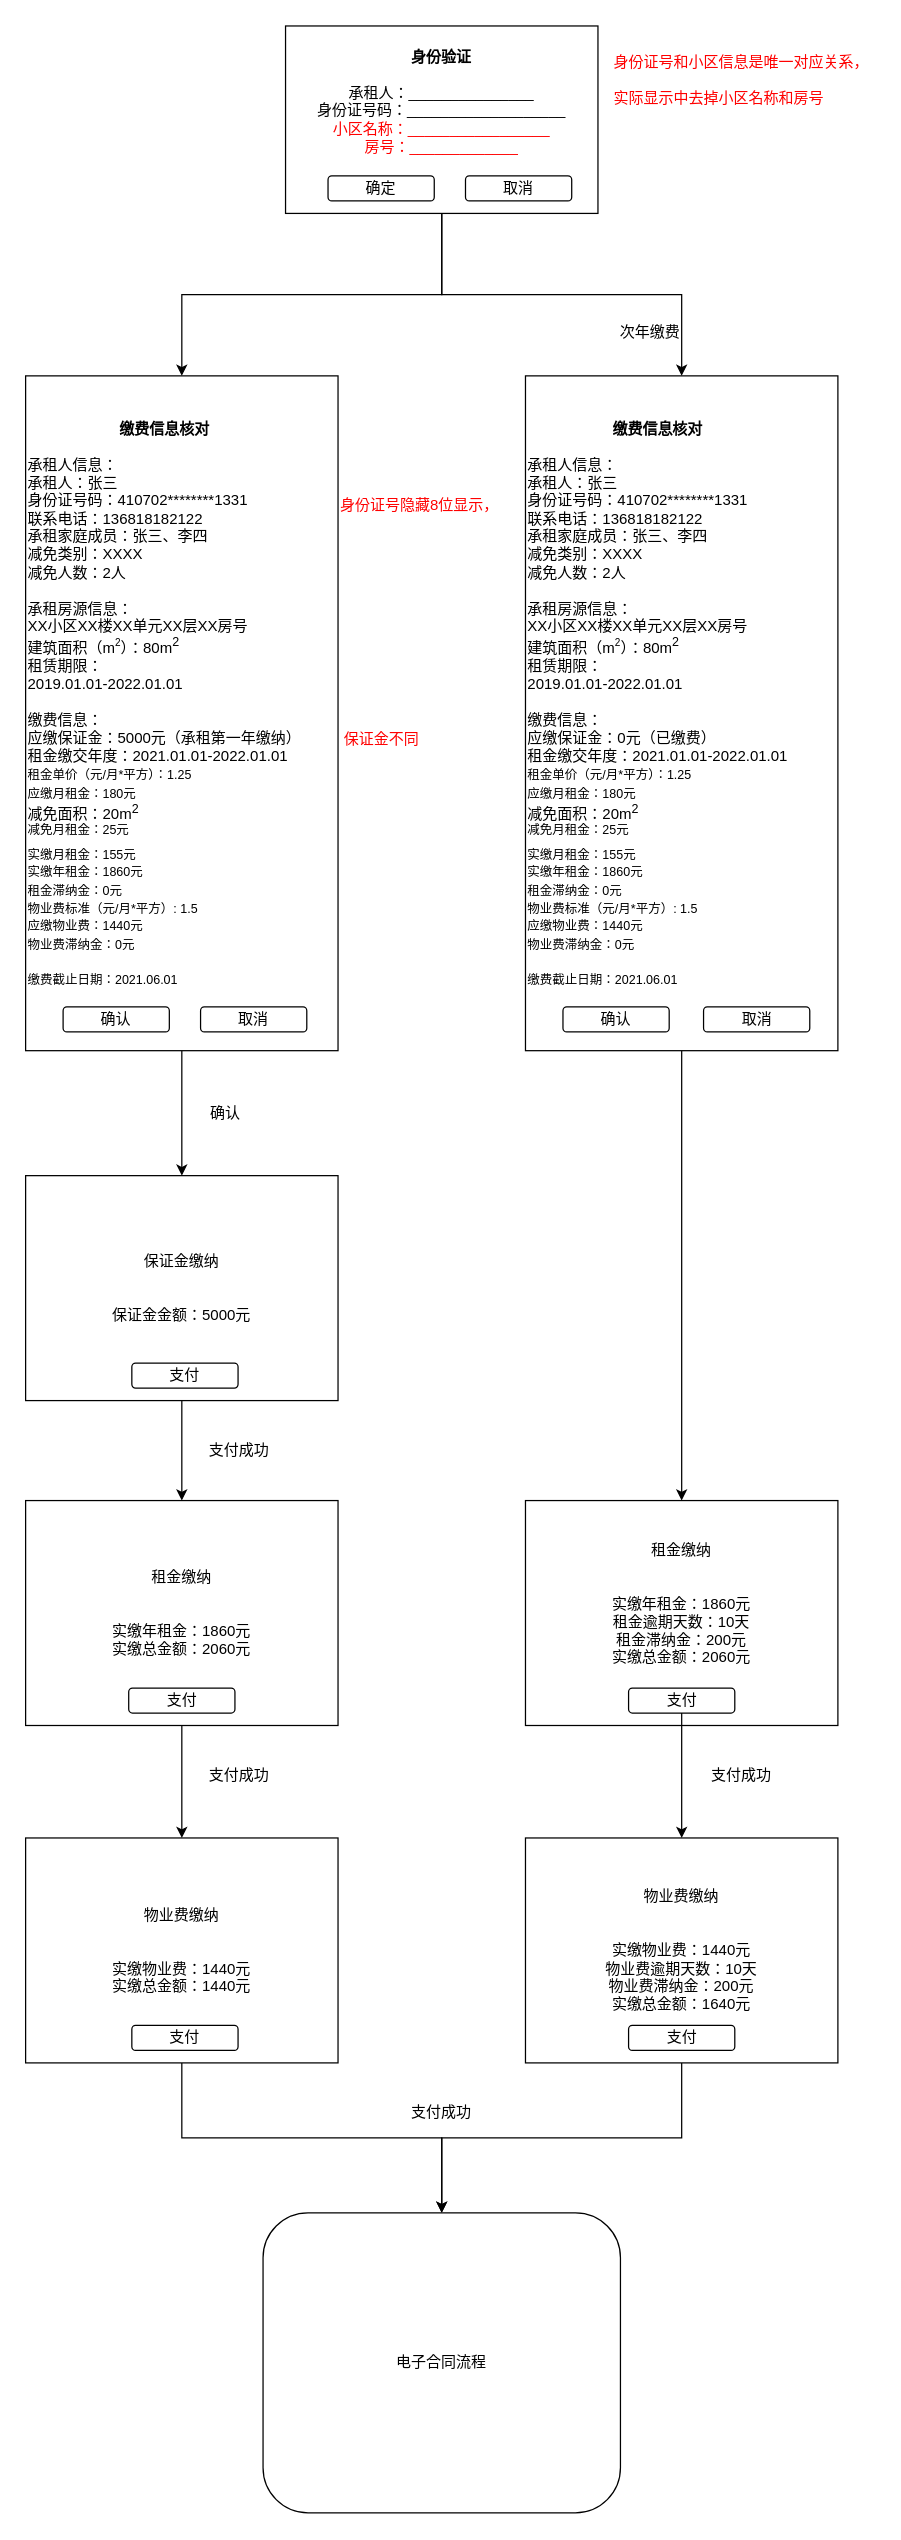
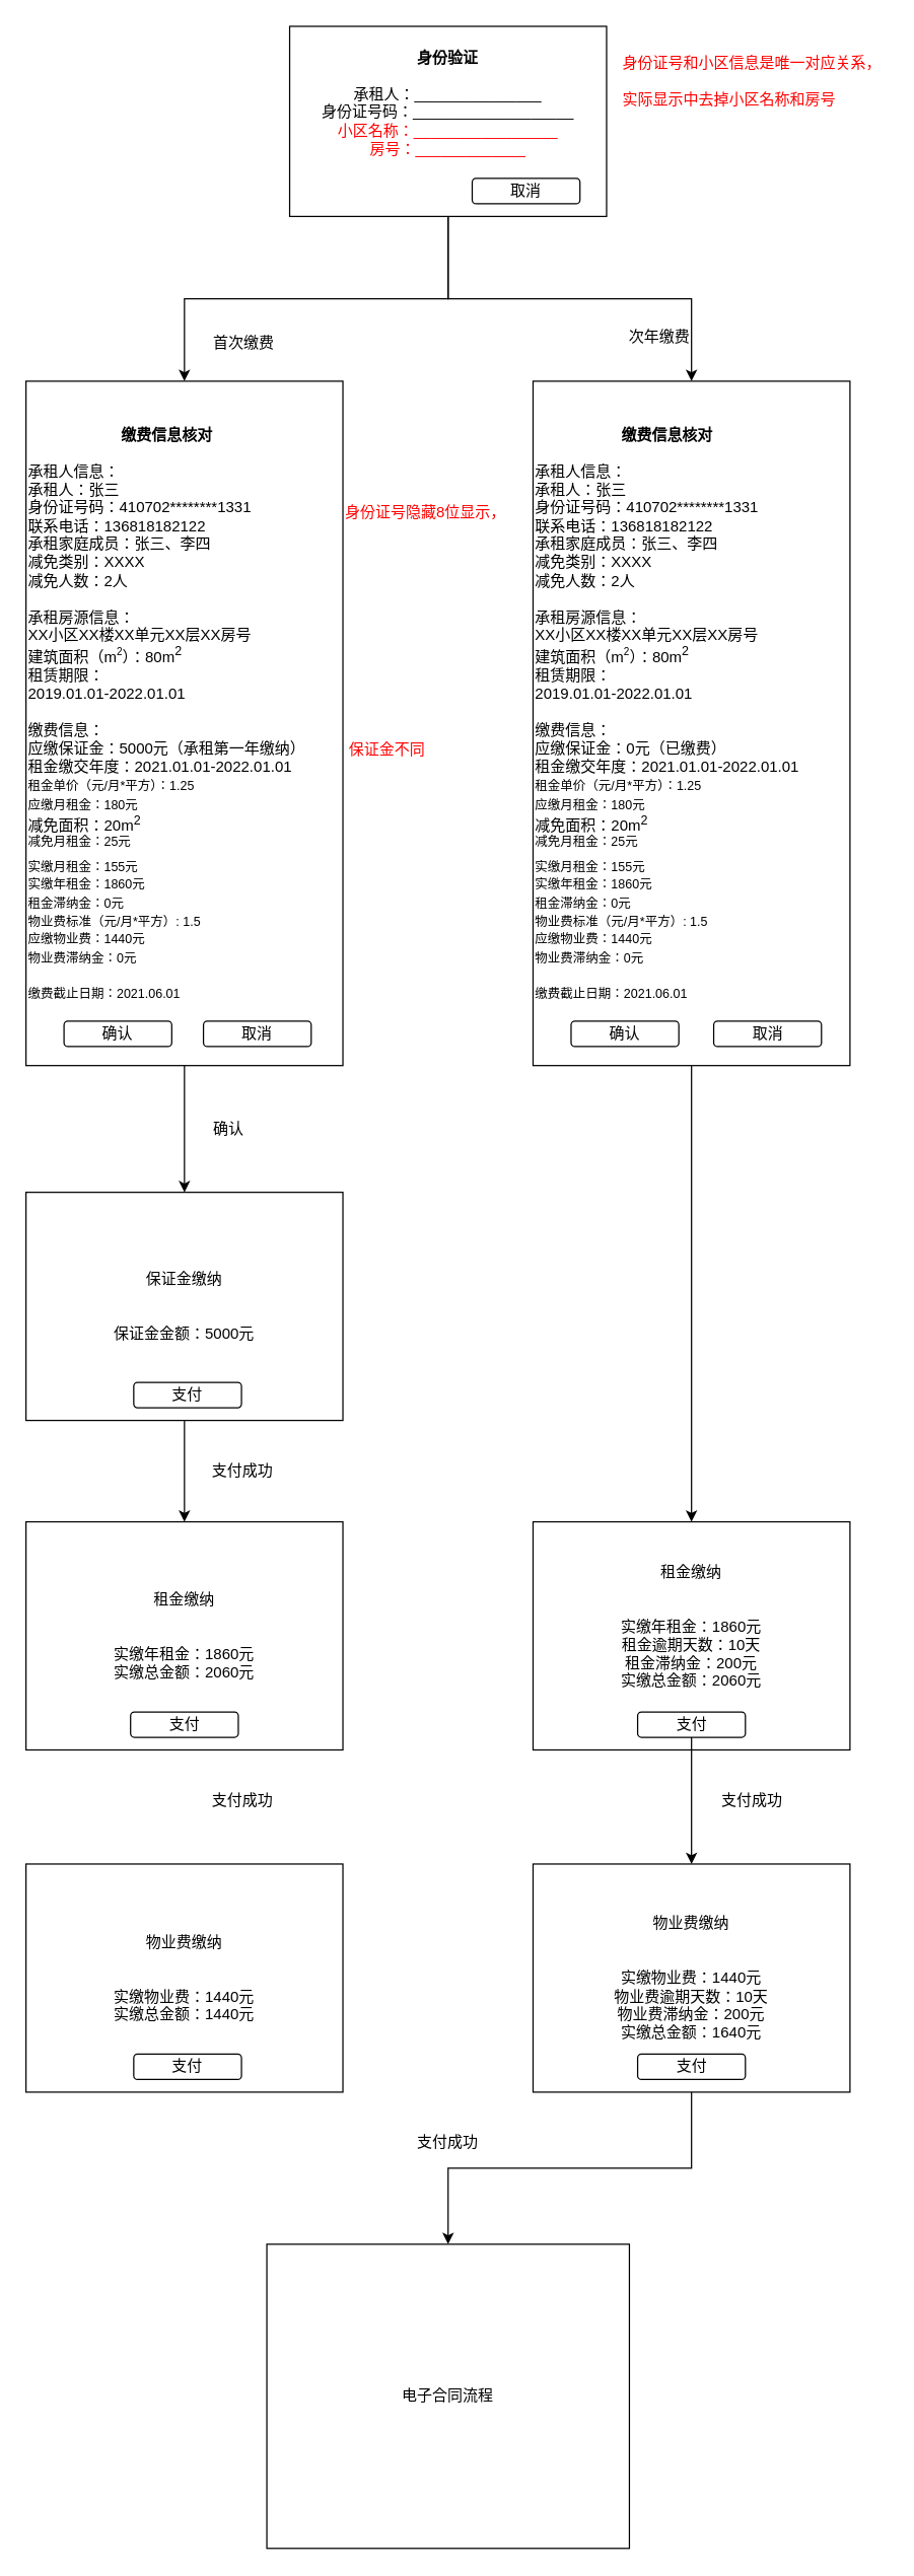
- <mxCell id="40" value="确定" style="rounded=1;whiteSpace=wrap;html=1;" vertex="1" parent="1"><mxGeometry x="262" y="140" width="85" height="20" as="geometry" /></mxCell>
+ <mxCell id="5" value="首次缴费" style="text;html=1;strokeColor=none;fillColor=none;align=center;verticalAlign=middle;whiteSpace=wrap;rounded=0;" parent="1" vertex="1"><mxGeometry x="122" y="260" width="140" height="20" as="geometry" /></mxCell>
- <mxCell id="18" style="edgeStyle=orthogonalEdgeStyle;rounded=0;orthogonalLoop=1;jettySize=auto;html=1;exitX=0.5;exitY=1;exitDx=0;exitDy=0;entryX=0.5;entryY=0;entryDx=0;entryDy=0;" edge="1" parent="1" source="19" target="26"><mxGeometry relative="1" as="geometry" /></mxCell>
- <mxCell id="25" style="edgeStyle=orthogonalEdgeStyle;rounded=0;orthogonalLoop=1;jettySize=auto;html=1;exitX=0.5;exitY=1;exitDx=0;exitDy=0;entryX=0.5;entryY=0;entryDx=0;entryDy=0;" edge="1" parent="1" source="26" target="33"><mxGeometry relative="1" as="geometry" /></mxCell>
- <mxCell id="33" value="电子合同流程" style="whiteSpace=wrap;html=1;align=center;rounded=1;" vertex="1" parent="1"><mxGeometry x="210" y="1770" width="286" height="240" as="geometry" /></mxCell>
+ <mxCell id="33" value="电子合同流程" style="rounded=0;whiteSpace=wrap;html=1;align=center;" vertex="1" parent="1"><mxGeometry x="210" y="1770" width="286" height="240" as="geometry" /></mxCell>
